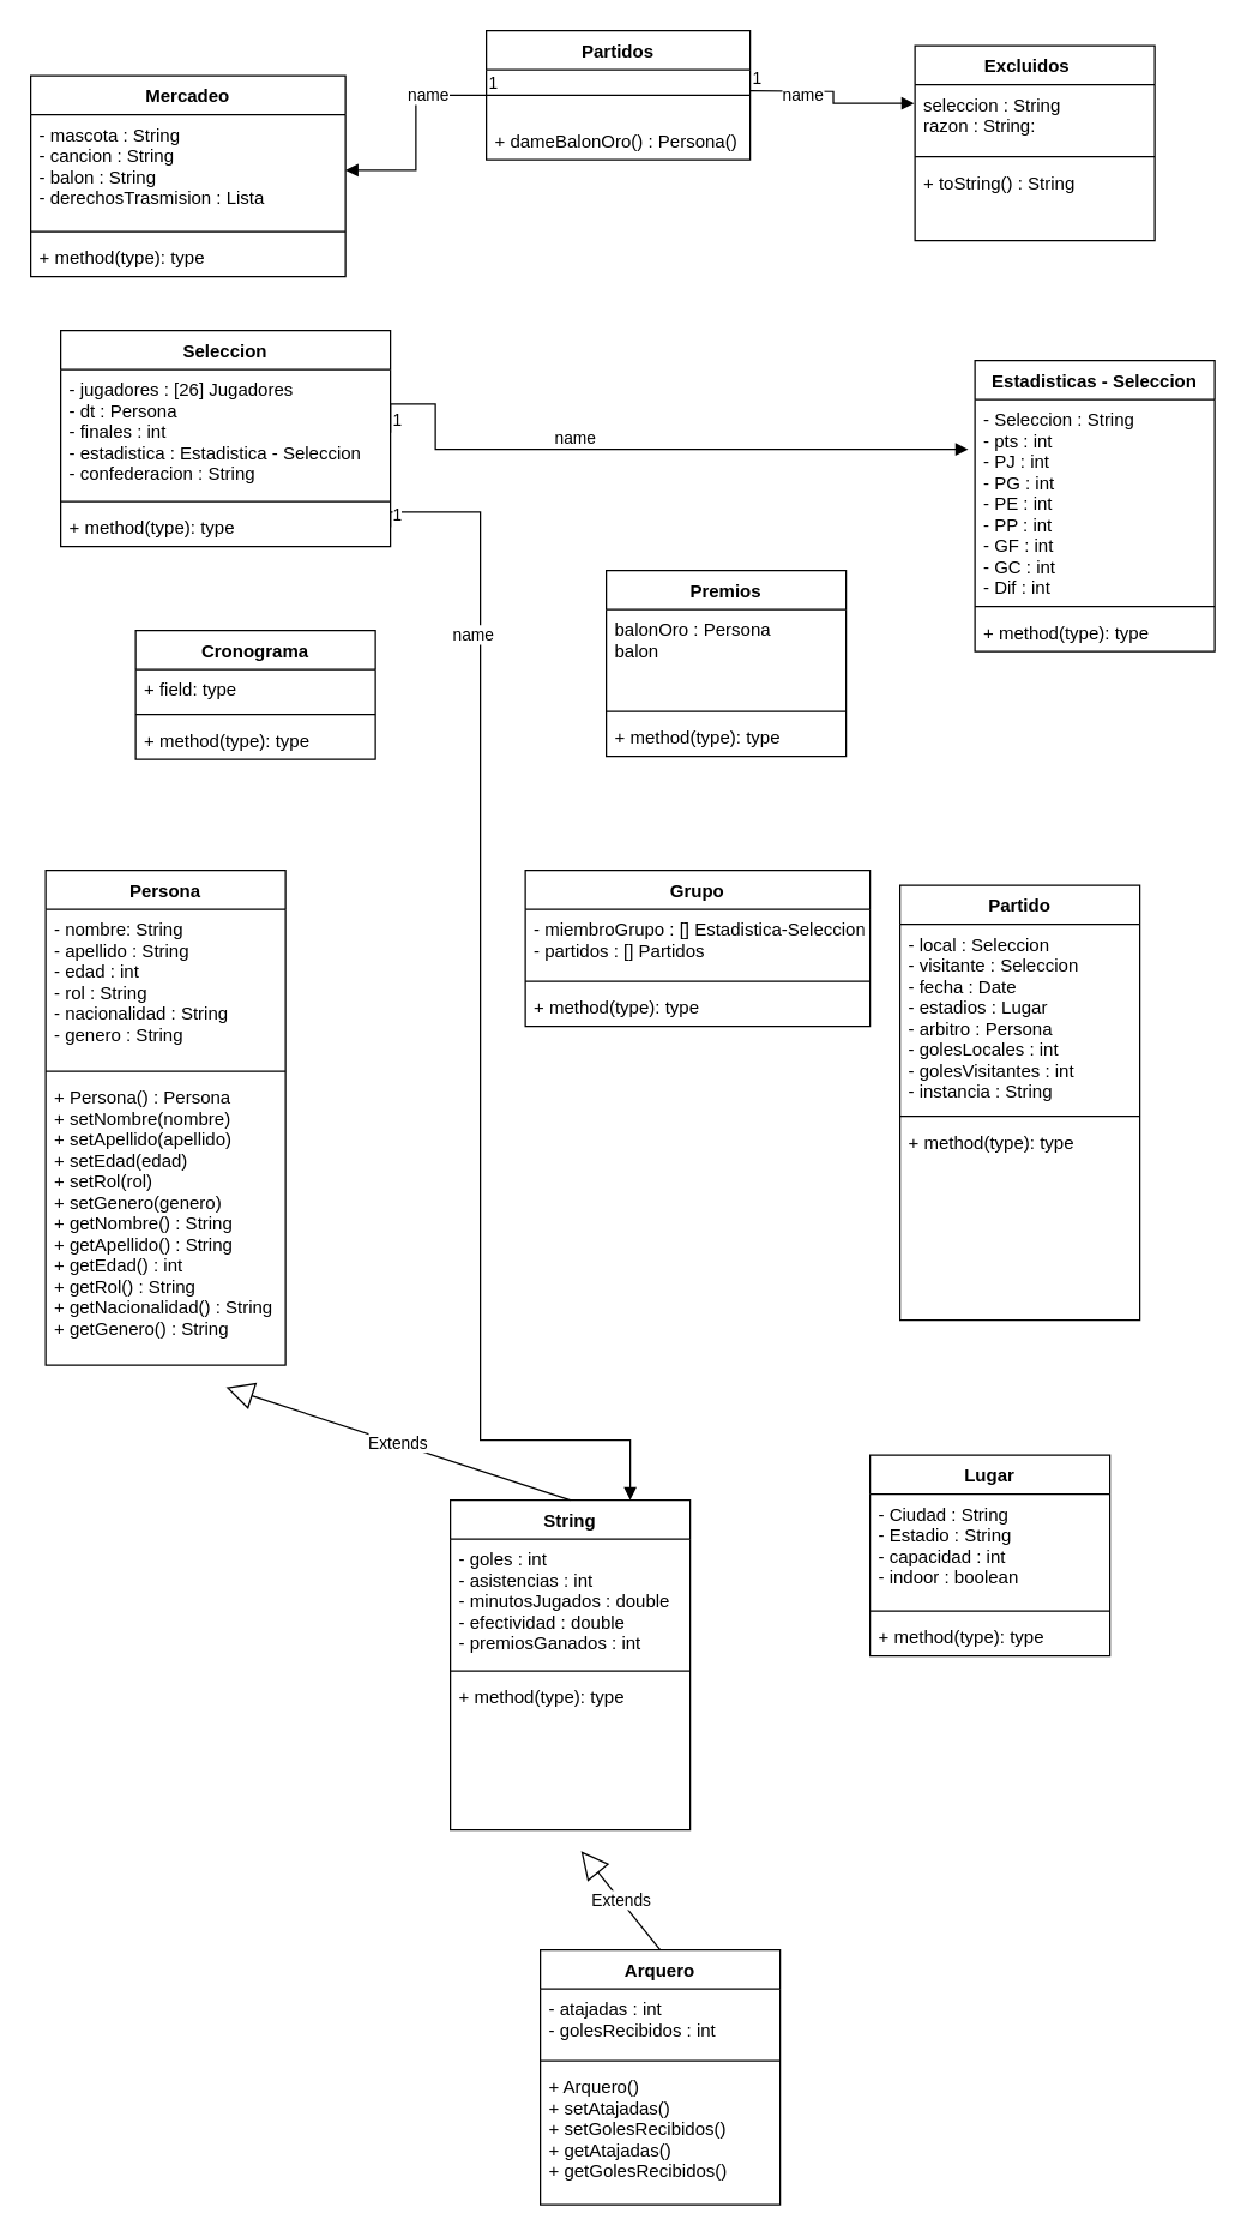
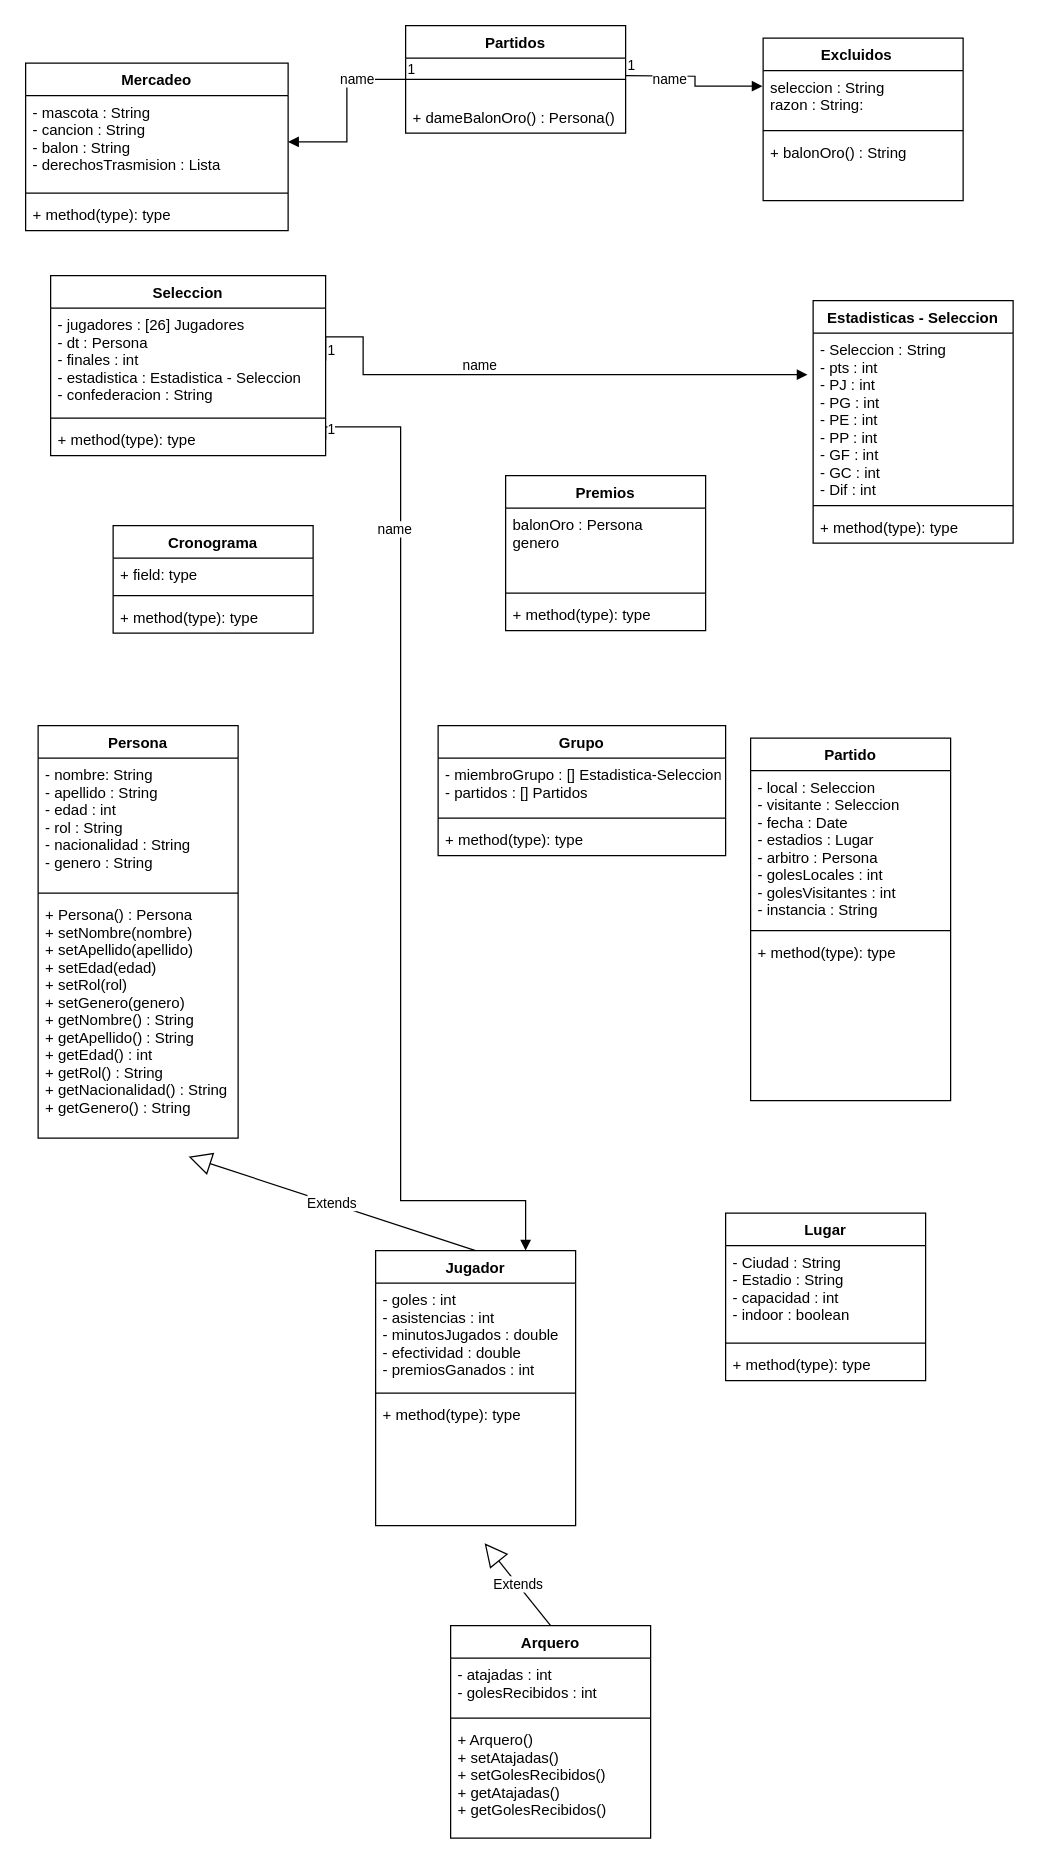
- <mxCell id="54" value="+ toString() : String" style="text;strokeColor=none;fillColor=none;align=left;verticalAlign=top;spacingLeft=4;spacingRight=4;overflow=hidden;rotatable=0;points=[[0,0.5],[1,0.5]];portConstraint=eastwest;" vertex="1" parent="51"><mxGeometry y="78" width="160" height="52" as="geometry" /></mxCell>
+ <mxCell id="54" value="+ balonOro() : String" style="text;strokeColor=none;fillColor=none;align=left;verticalAlign=top;spacingLeft=4;spacingRight=4;overflow=hidden;rotatable=0;points=[[0,0.5],[1,0.5]];portConstraint=eastwest;" vertex="1" parent="51"><mxGeometry y="78" width="160" height="52" as="geometry" /></mxCell>
- <mxCell id="15" value="balonOro : Persona&#10;balon" style="text;strokeColor=none;fillColor=none;align=left;verticalAlign=top;spacingLeft=4;spacingRight=4;overflow=hidden;rotatable=0;points=[[0,0.5],[1,0.5]];portConstraint=eastwest;" vertex="1" parent="14"><mxGeometry y="26" width="160" height="64" as="geometry" /></mxCell>
+ <mxCell id="15" value="balonOro : Persona&#10;genero" style="text;strokeColor=none;fillColor=none;align=left;verticalAlign=top;spacingLeft=4;spacingRight=4;overflow=hidden;rotatable=0;points=[[0,0.5],[1,0.5]];portConstraint=eastwest;" vertex="1" parent="14"><mxGeometry y="26" width="160" height="64" as="geometry" /></mxCell>
- <mxCell id="18" value="String&#10;" style="swimlane;fontStyle=1;align=center;verticalAlign=top;childLayout=stackLayout;horizontal=1;startSize=26;horizontalStack=0;resizeParent=1;resizeParentMax=0;resizeLast=0;collapsible=1;marginBottom=0;" vertex="1" parent="1"><mxGeometry x="300" y="1000" width="160" height="220" as="geometry" /></mxCell>
+ <mxCell id="18" value="Jugador&#10;" style="swimlane;fontStyle=1;align=center;verticalAlign=top;childLayout=stackLayout;horizontal=1;startSize=26;horizontalStack=0;resizeParent=1;resizeParentMax=0;resizeLast=0;collapsible=1;marginBottom=0;" vertex="1" parent="1"><mxGeometry x="300" y="1000" width="160" height="220" as="geometry" /></mxCell>
